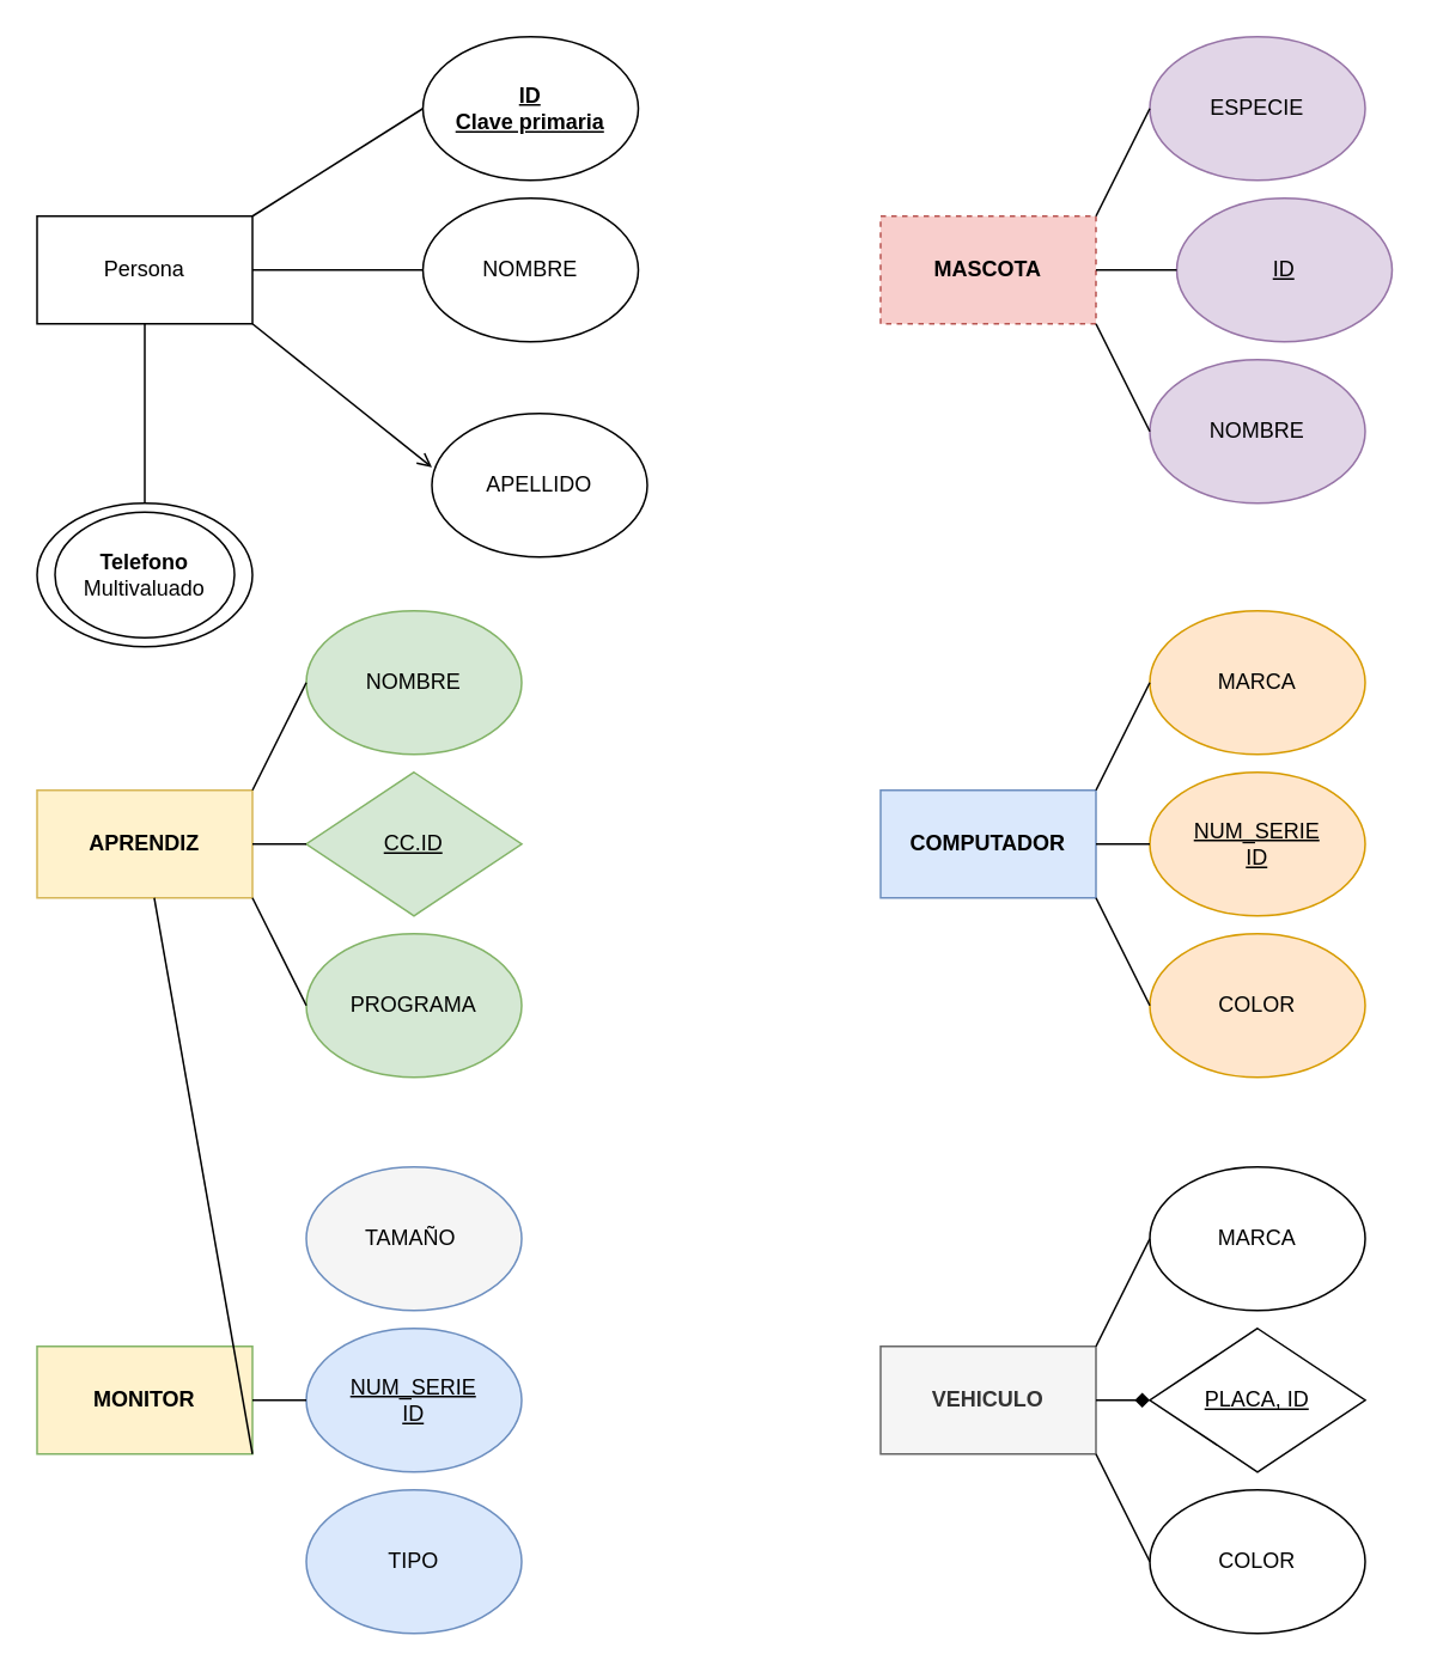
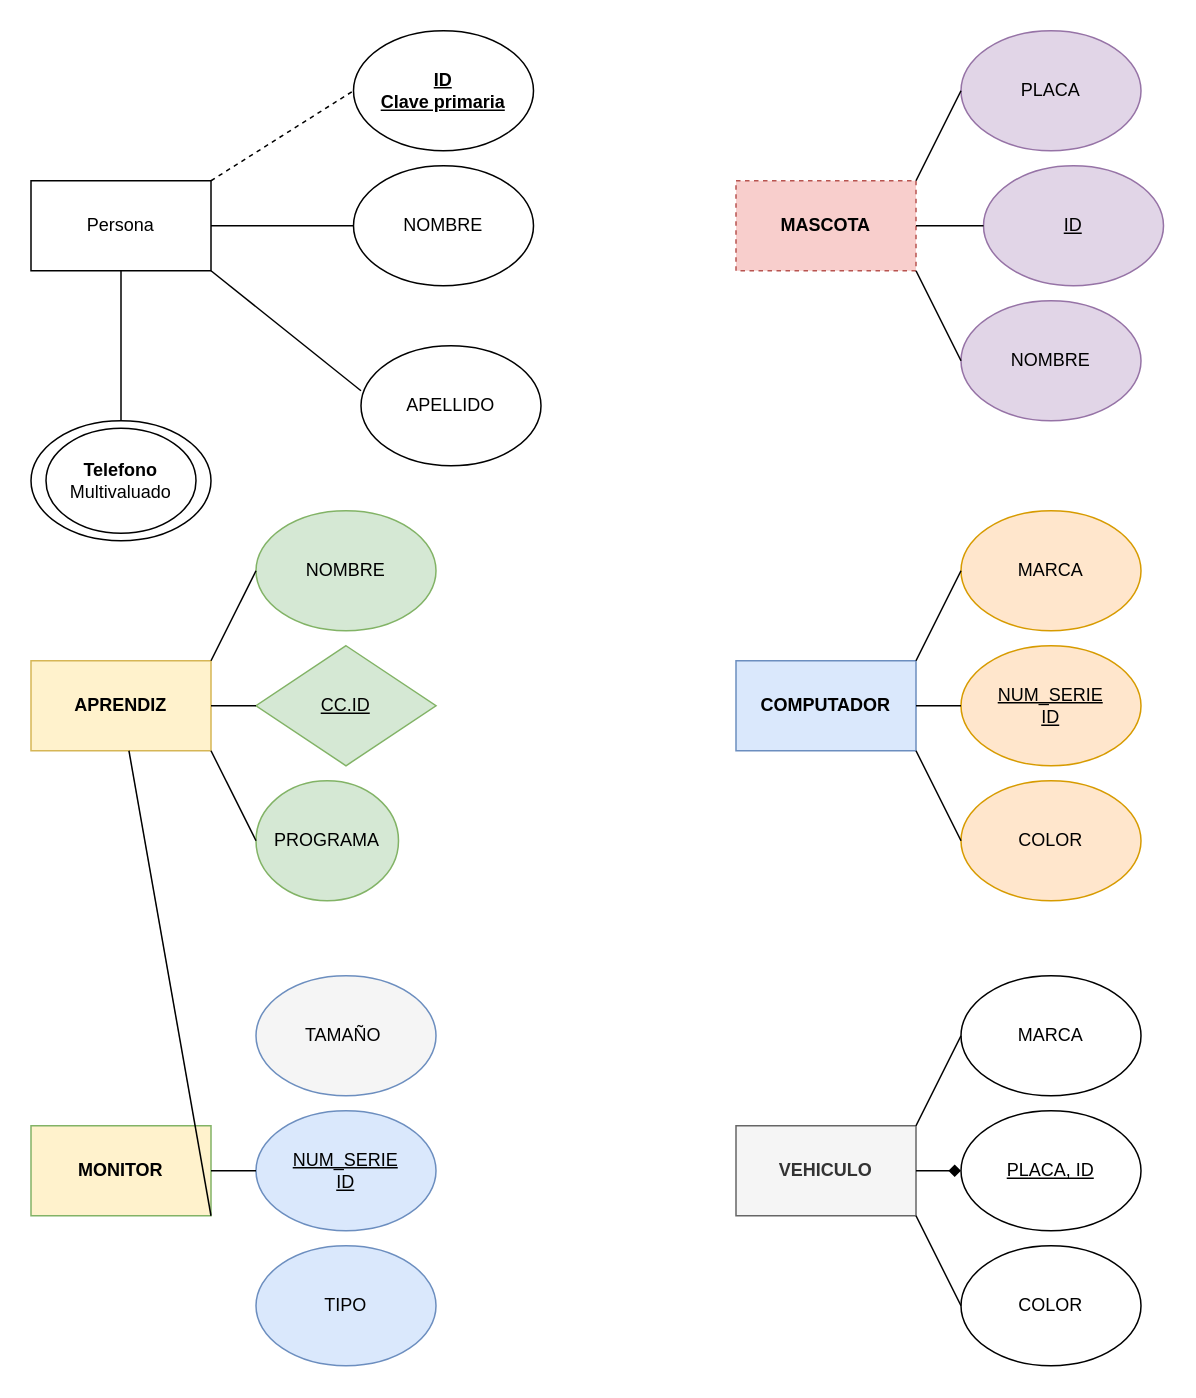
- <mxCell id="14" value="ESPECIE" style="ellipse;whiteSpace=wrap;html=1;fillColor=#e1d5e7;strokeColor=#9673a6;" parent="1" vertex="1"><mxGeometry x="640" y="20" width="120" height="80" as="geometry" /></mxCell>
+ <mxCell id="14" value="PLACA" style="ellipse;whiteSpace=wrap;html=1;fillColor=#e1d5e7;strokeColor=#9673a6;" parent="1" vertex="1"><mxGeometry x="640" y="20" width="120" height="80" as="geometry" /></mxCell>
- <mxCell id="7" value="" style="endArrow=none;html=1;rounded=0;exitX=1;exitY=0;exitDx=0;exitDy=0;entryX=0;entryY=0.5;entryDx=0;entryDy=0;" parent="1" source="2" target="5" edge="1"><mxGeometry width="50" height="50" relative="1" as="geometry"><mxPoint x="150" y="160" as="sourcePoint" /><mxPoint x="245" y="160" as="targetPoint" /></mxGeometry></mxCell>
+ <mxCell id="7" value="" style="endArrow=none;html=1;rounded=0;exitX=1;exitY=0;exitDx=0;exitDy=0;entryX=0;entryY=0.5;entryDx=0;entryDy=0;dashed=1;" parent="1" source="2" target="5" edge="1"><mxGeometry width="50" height="50" relative="1" as="geometry"><mxPoint x="150" y="160" as="sourcePoint" /><mxPoint x="245" y="160" as="targetPoint" /></mxGeometry></mxCell>
- <mxCell id="8" value="" style="endArrow=open;html=1;rounded=0;entryX=0;entryY=0.375;entryDx=0;entryDy=0;exitX=1;exitY=1;exitDx=0;exitDy=0;entryPerimeter=0;" parent="1" source="2" target="4" edge="1"><mxGeometry width="50" height="50" relative="1" as="geometry"><mxPoint x="140" y="160" as="sourcePoint" /><mxPoint x="220" y="230" as="targetPoint" /><Array as="points" /></mxGeometry></mxCell>
+ <mxCell id="8" value="" style="endArrow=none;html=1;rounded=0;entryX=0;entryY=0.375;entryDx=0;entryDy=0;exitX=1;exitY=1;exitDx=0;exitDy=0;entryPerimeter=0;" parent="1" source="2" target="4" edge="1"><mxGeometry width="50" height="50" relative="1" as="geometry"><mxPoint x="140" y="160" as="sourcePoint" /><mxPoint x="220" y="230" as="targetPoint" /><Array as="points" /></mxGeometry></mxCell>
- <mxCell id="30" value="PROGRAMA" style="ellipse;whiteSpace=wrap;html=1;fillColor=#d5e8d4;strokeColor=#82b366;" parent="1" vertex="1"><mxGeometry x="170" y="520" width="120" height="80" as="geometry" /></mxCell>
+ <mxCell id="30" value="PROGRAMA" style="ellipse;whiteSpace=wrap;html=1;fillColor=#d5e8d4;strokeColor=#82b366;" parent="1" vertex="1"><mxGeometry x="170" y="520" width="95" height="80" as="geometry" /></mxCell>
- <mxCell id="45" value="&lt;u&gt;PLACA, ID&lt;/u&gt;" style="rhombus;whiteSpace=wrap;html=1;" parent="1" vertex="1"><mxGeometry x="640" y="740" width="120" height="80" as="geometry" /></mxCell>
+ <mxCell id="45" value="&lt;u&gt;PLACA, ID&lt;/u&gt;" style="ellipse;whiteSpace=wrap;html=1;" parent="1" vertex="1"><mxGeometry x="640" y="740" width="120" height="80" as="geometry" /></mxCell>
